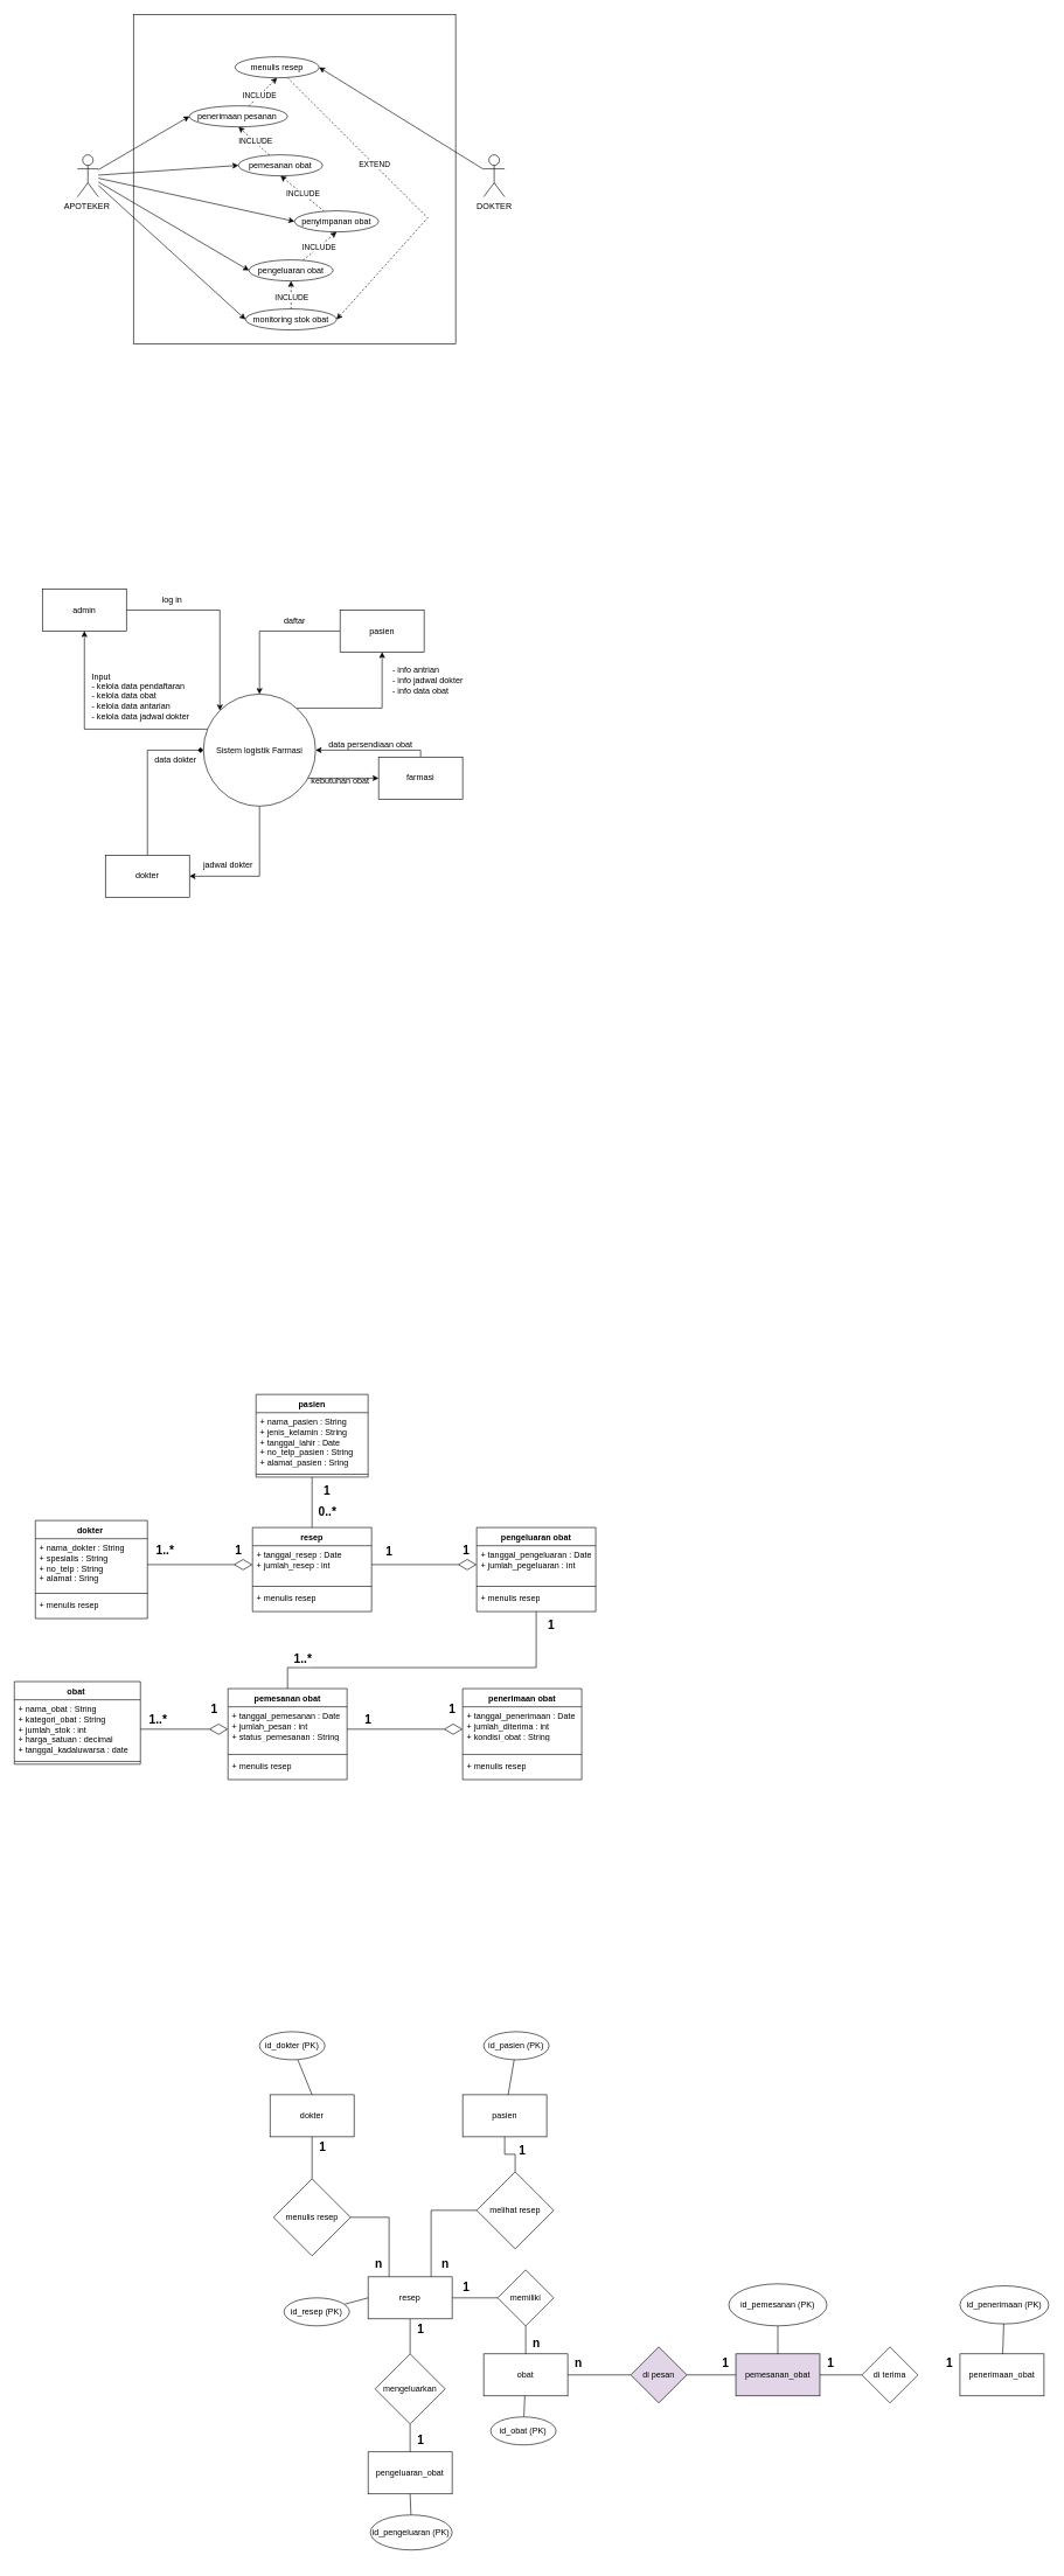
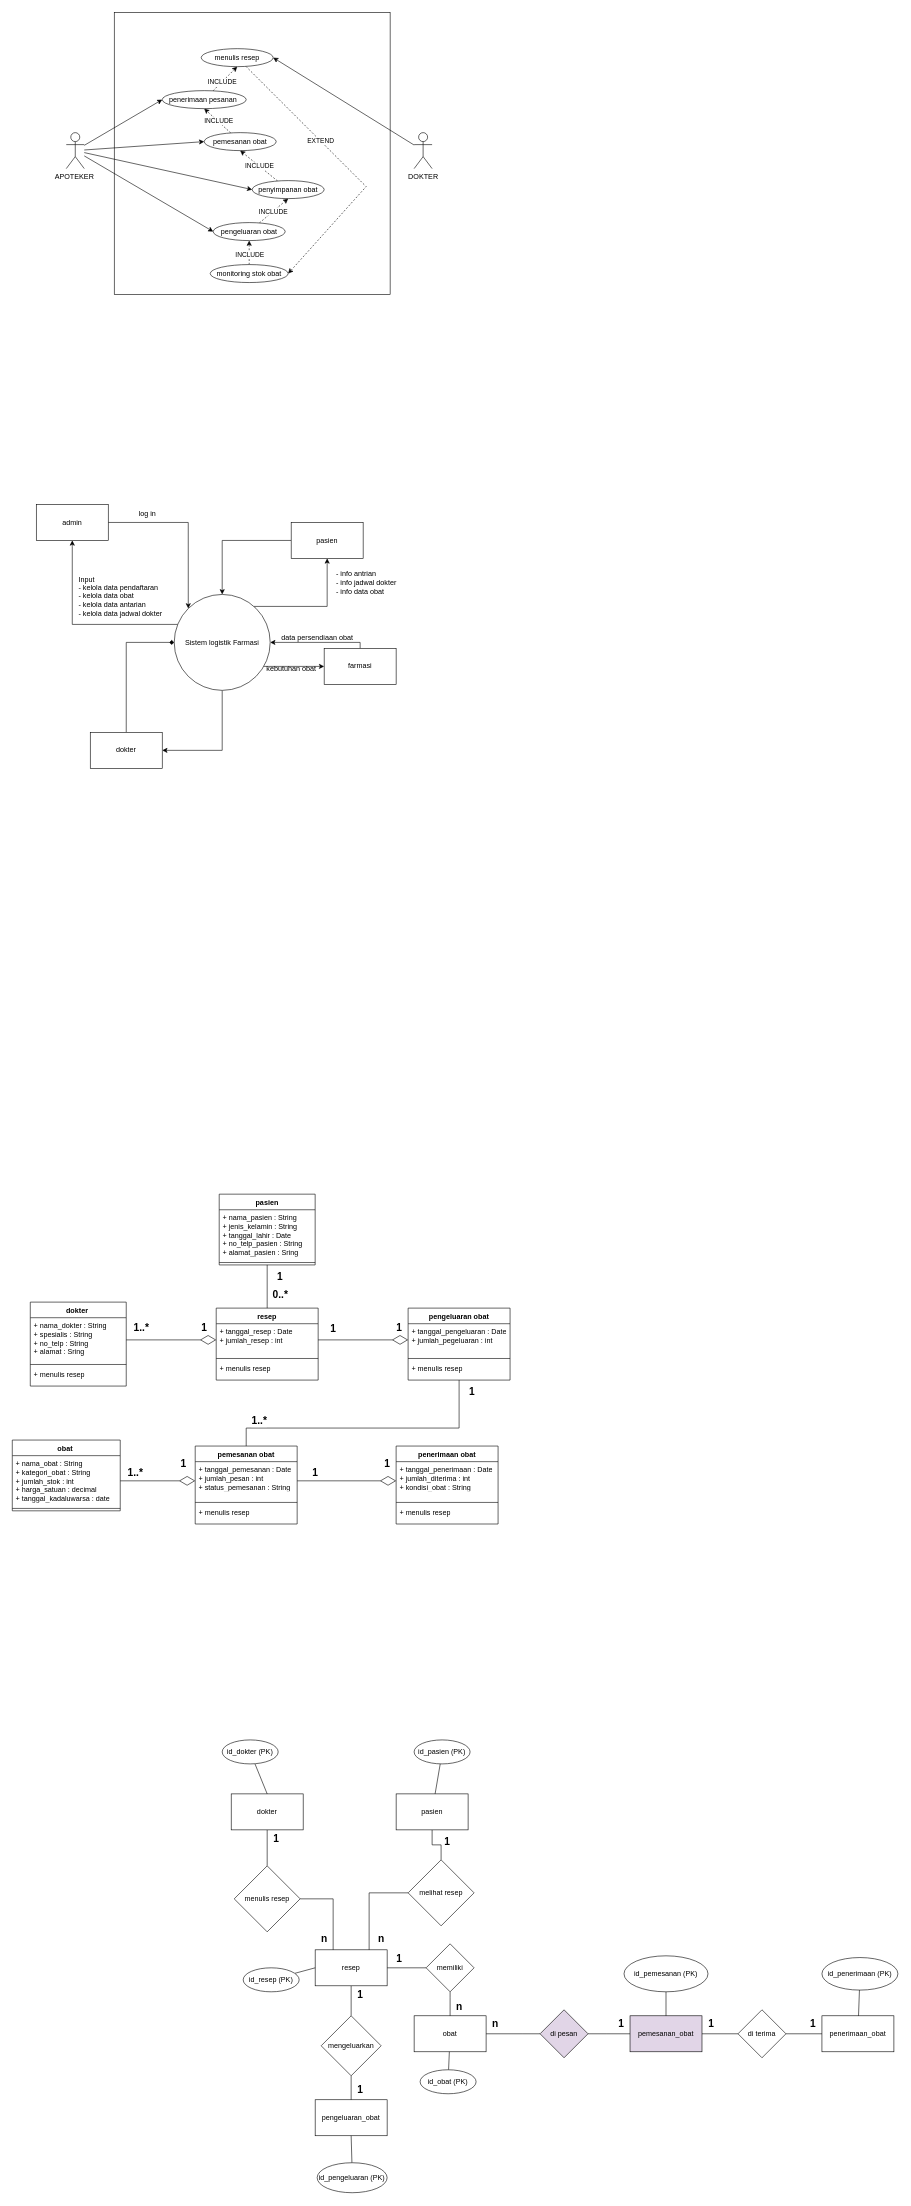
- <mxCell id="24" style="rounded=0;orthogonalLoop=1;jettySize=auto;html=1;entryX=0;entryY=0.5;entryDx=0;entryDy=0;" edge="1" parent="1" source="28" target="20"><mxGeometry relative="1" as="geometry" /></mxCell>
- <mxCell id="42" value="daftar" style="text;html=1;align=center;verticalAlign=middle;resizable=0;points=[];autosize=1;strokeColor=none;fillColor=none;" vertex="1" parent="1"><mxGeometry x="395" y="870" width="50" height="30" as="geometry" /></mxCell>
- <mxCell id="44" value="data dokter" style="text;html=1;align=center;verticalAlign=middle;resizable=0;points=[];autosize=1;strokeColor=none;fillColor=none;" vertex="1" parent="1"><mxGeometry x="210" y="1070" width="80" height="30" as="geometry" /></mxCell>
- <mxCell id="45" value="jadwal dokter" style="text;html=1;align=center;verticalAlign=middle;resizable=0;points=[];autosize=1;strokeColor=none;fillColor=none;" vertex="1" parent="1"><mxGeometry x="280" y="1220" width="90" height="30" as="geometry" /></mxCell>
+ <mxCell id="117" style="edgeStyle=orthogonalEdgeStyle;rounded=0;orthogonalLoop=1;jettySize=auto;html=1;entryX=0;entryY=0.5;entryDx=0;entryDy=0;endArrow=none;endFill=0;" edge="1" parent="1" source="118" target="103"><mxGeometry relative="1" as="geometry" /></mxCell>
- <mxCell id="142" value="id_pengeluaran (PK)" style="ellipse;whiteSpace=wrap;html=1;" vertex="1" parent="1"><mxGeometry x="528.34" y="3590" width="116.66" height="50" as="geometry" /></mxCell>
+ <mxCell id="142" value="id_pengeluaran (PK)" style="ellipse;whiteSpace=wrap;html=1;" vertex="1" parent="1"><mxGeometry x="528.34" y="3605" width="116.66" height="50" as="geometry" /></mxCell>
